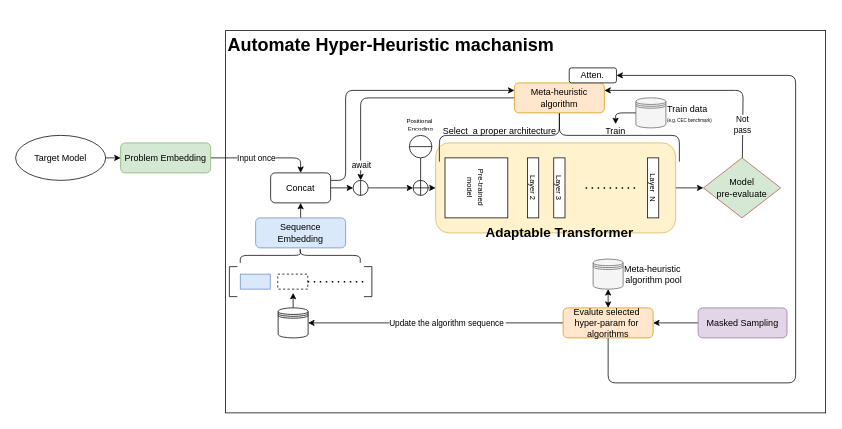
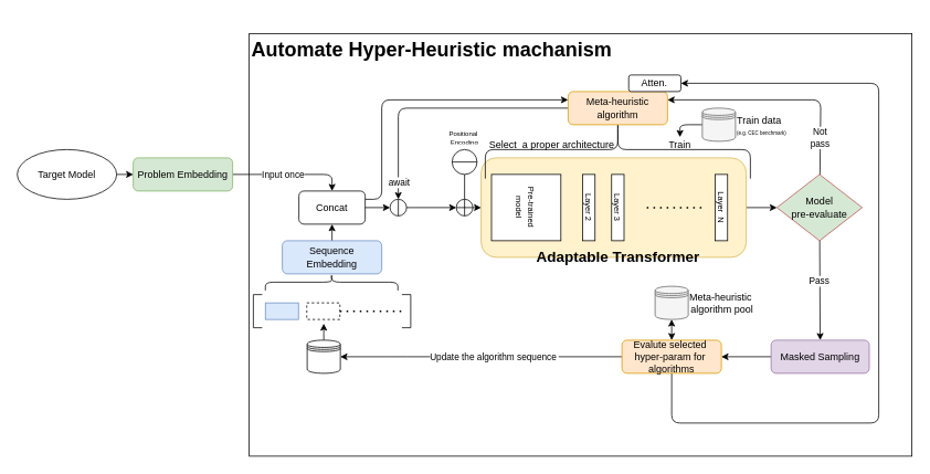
+ <mxCell id="32" style="edgeStyle=none;html=1;entryX=0.5;entryY=0;entryDx=0;entryDy=0;" parent="1" source="36" target="27" edge="1"><mxGeometry relative="1" as="geometry" /></mxCell>
+ <mxCell id="33" value="Pass" style="edgeLabel;html=1;align=center;verticalAlign=middle;resizable=0;points=[];" parent="32" vertex="1" connectable="0"><mxGeometry x="-0.188" y="-1" relative="1" as="geometry"><mxPoint as="offset" /></mxGeometry></mxCell>
